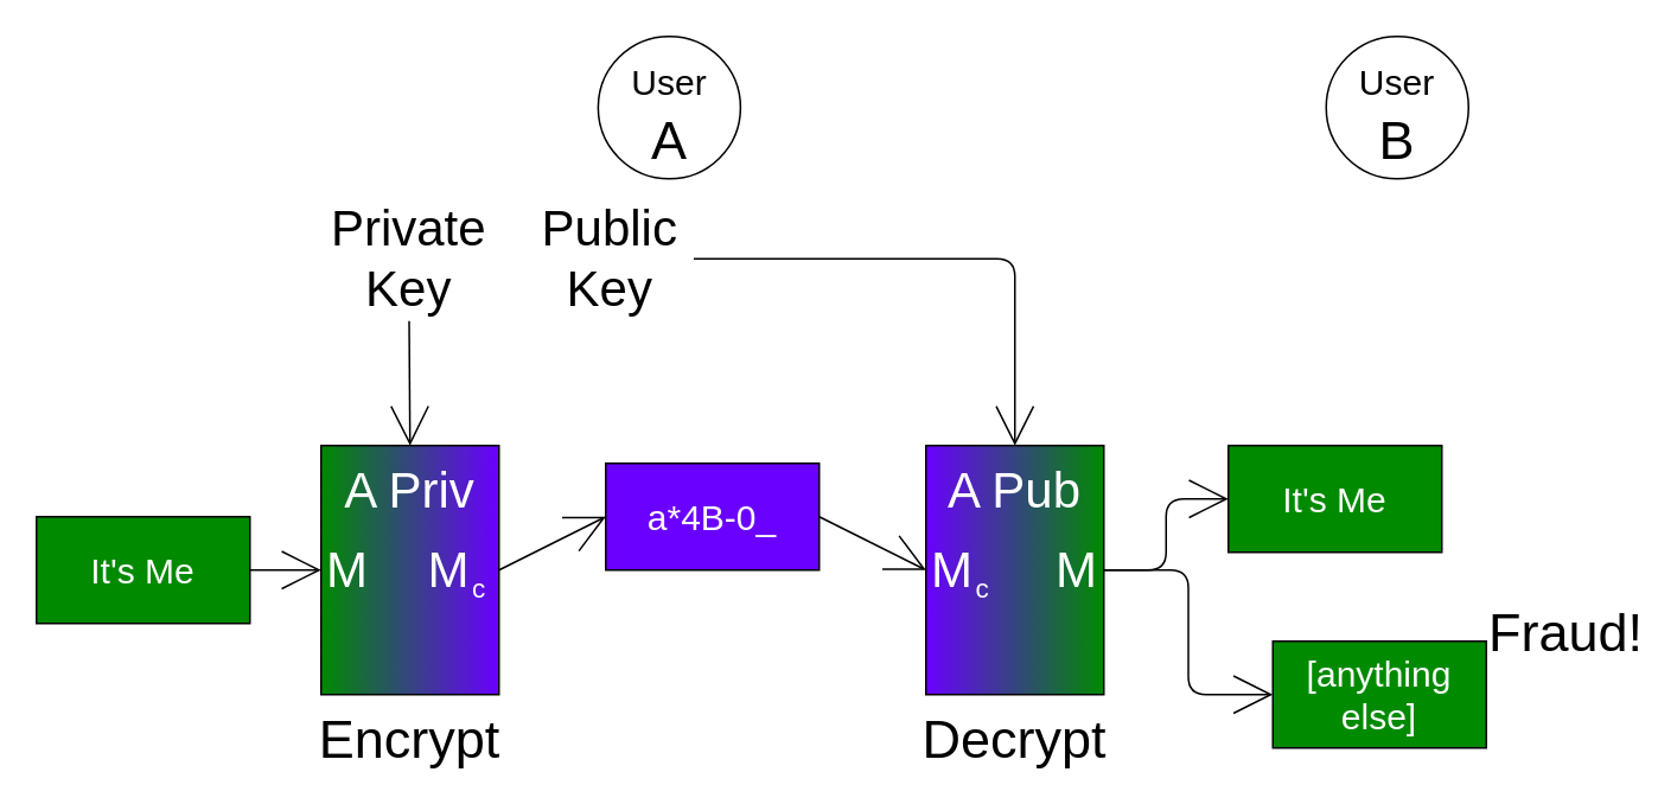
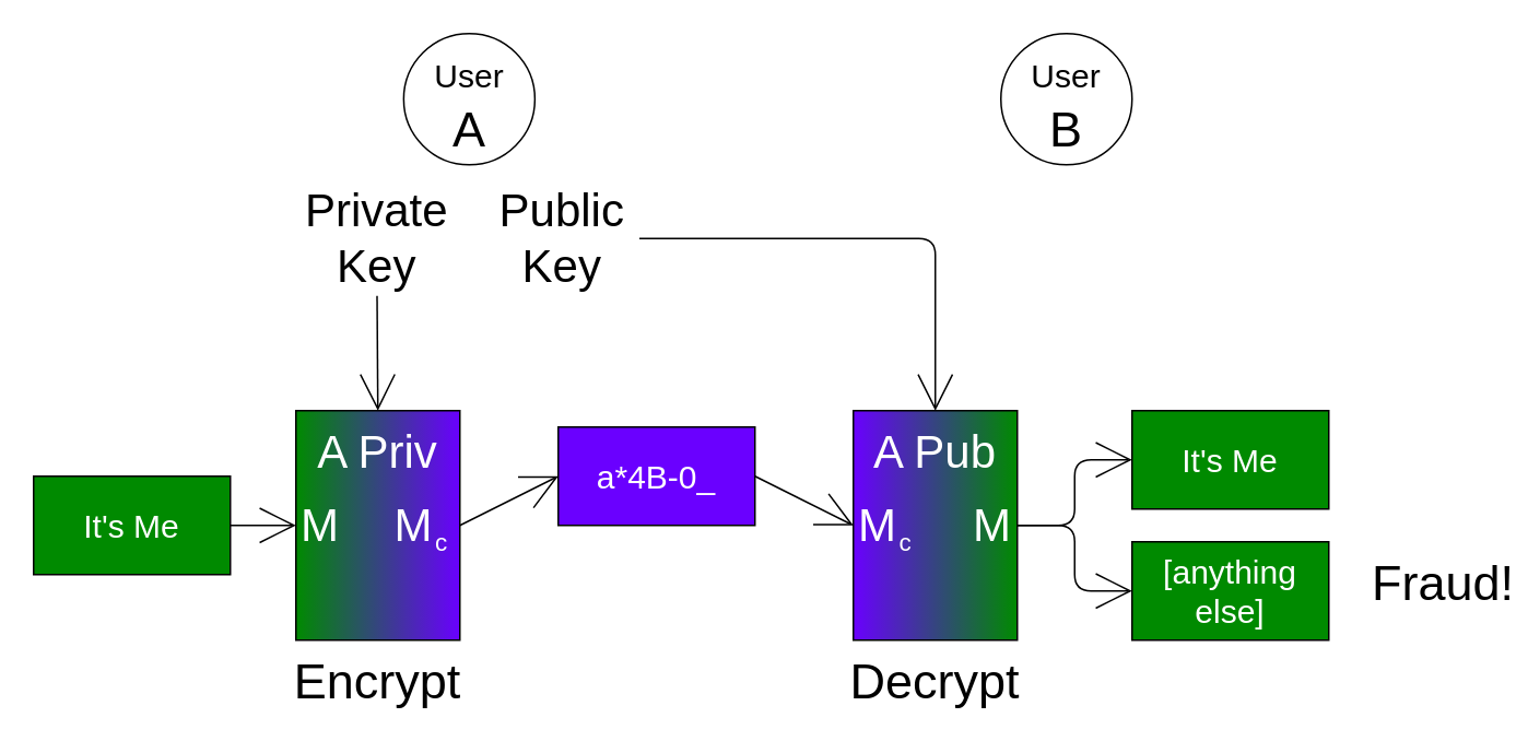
- <mxCell id="22" value="&lt;font style=&quot;font-size: 20px&quot;&gt;User&lt;br&gt;&lt;/font&gt;A" style="ellipse;whiteSpace=wrap;html=1;aspect=fixed;fontSize=30;" parent="1" vertex="1"><mxGeometry x="335.75" y="20" width="80" height="80" as="geometry" /></mxCell>
+ <mxCell id="22" value="&lt;font style=&quot;font-size: 20px&quot;&gt;User&lt;br&gt;&lt;/font&gt;A" style="ellipse;whiteSpace=wrap;html=1;aspect=fixed;fontSize=30;" parent="1" vertex="1"><mxGeometry x="245.75" y="20" width="80" height="80" as="geometry" /></mxCell>
- <mxCell id="21" value="&lt;font style=&quot;font-size: 20px&quot;&gt;User&lt;br&gt;&lt;/font&gt;B" style="ellipse;whiteSpace=wrap;html=1;aspect=fixed;fontSize=30;" parent="1" vertex="1"><mxGeometry x="745" y="20" width="80" height="80" as="geometry" /></mxCell>
+ <mxCell id="21" value="&lt;font style=&quot;font-size: 20px&quot;&gt;User&lt;br&gt;&lt;/font&gt;B" style="ellipse;whiteSpace=wrap;html=1;aspect=fixed;fontSize=30;" parent="1" vertex="1"><mxGeometry x="610" y="20" width="80" height="80" as="geometry" /></mxCell>
- <mxCell id="27" value="[anything else]" style="rounded=0;whiteSpace=wrap;html=1;fontSize=20;fillColor=#008a00;fontColor=#ffffff;strokeColor=#000000;" vertex="1" parent="1"><mxGeometry x="715" y="360" width="120" height="60" as="geometry" /></mxCell>
+ <mxCell id="27" value="[anything else]" style="rounded=0;whiteSpace=wrap;html=1;fontSize=20;fillColor=#008a00;fontColor=#ffffff;strokeColor=#000000;" vertex="1" parent="1"><mxGeometry x="690" y="330" width="120" height="60" as="geometry" /></mxCell>
